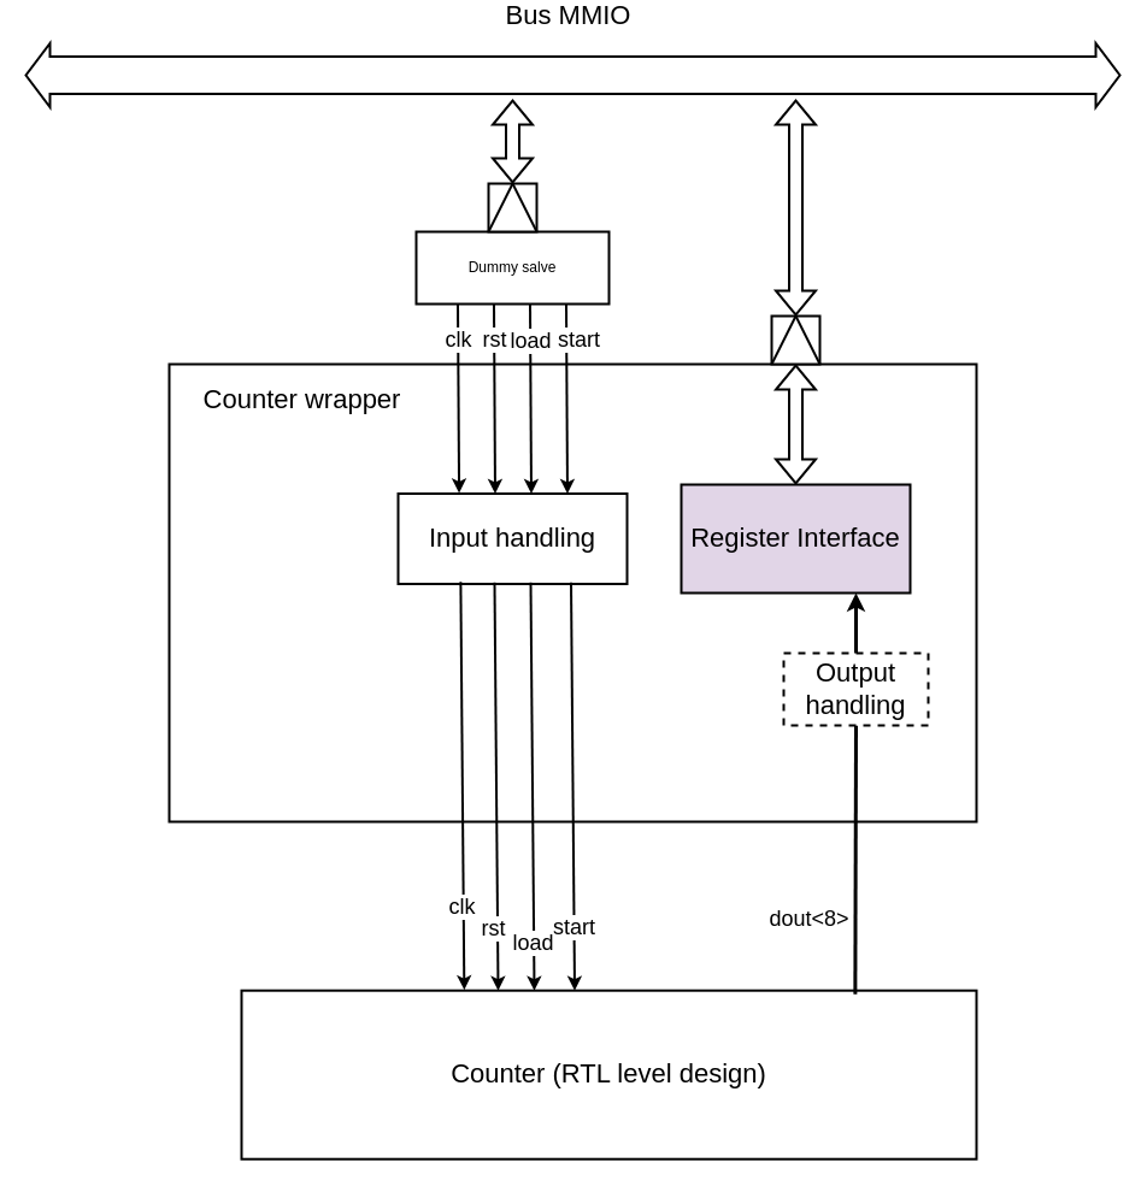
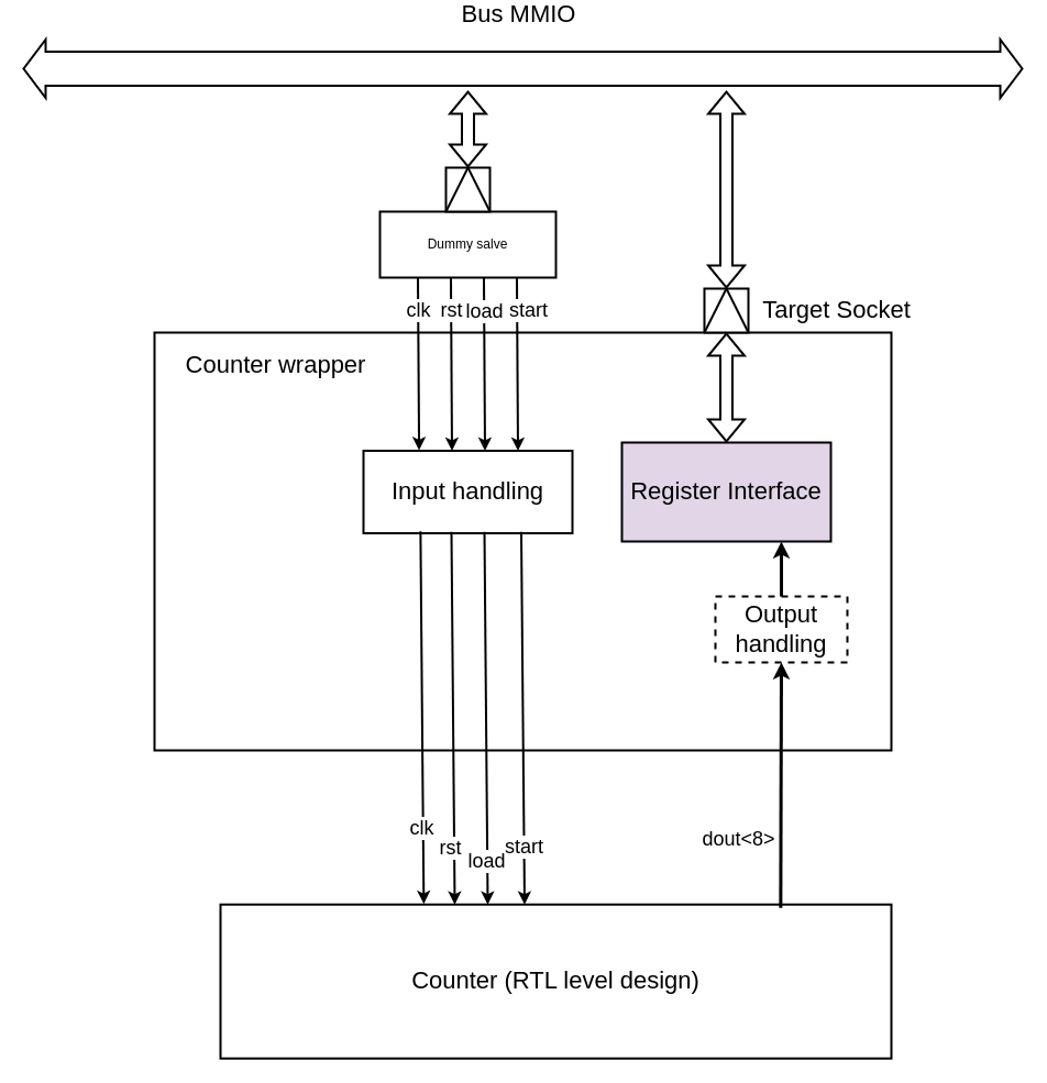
+ <mxCell id="8" value="&lt;font style=&quot;font-size: 22px;&quot;&gt;Target Socket&lt;/font&gt;" style="text;html=1;align=center;verticalAlign=middle;resizable=0;points=[];autosize=1;strokeColor=none;fillColor=none;" vertex="1" parent="1"><mxGeometry x="680" y="220" width="160" height="40" as="geometry" /></mxCell>
- <mxCell id="11" value="" style="endArrow=none;html=1;rounded=0;exitX=0.835;exitY=0.021;exitDx=0;exitDy=0;exitPerimeter=0;strokeWidth=3;entryX=0.5;entryY=1;entryDx=0;entryDy=0;" edge="1" parent="1" source="9" target="14"><mxGeometry width="50" height="50" relative="1" as="geometry"><mxPoint x="710" y="870" as="sourcePoint" /><mxPoint x="709" y="570" as="targetPoint" /></mxGeometry></mxCell>
+ <mxCell id="11" value="" style="endArrow=classic;html=1;rounded=0;exitX=0.835;exitY=0.021;exitDx=0;exitDy=0;exitPerimeter=0;strokeWidth=3;entryX=0.5;entryY=1;entryDx=0;entryDy=0;" edge="1" parent="1" source="9" target="14"><mxGeometry width="50" height="50" relative="1" as="geometry"><mxPoint x="710" y="870" as="sourcePoint" /><mxPoint x="709" y="570" as="targetPoint" /></mxGeometry></mxCell>
